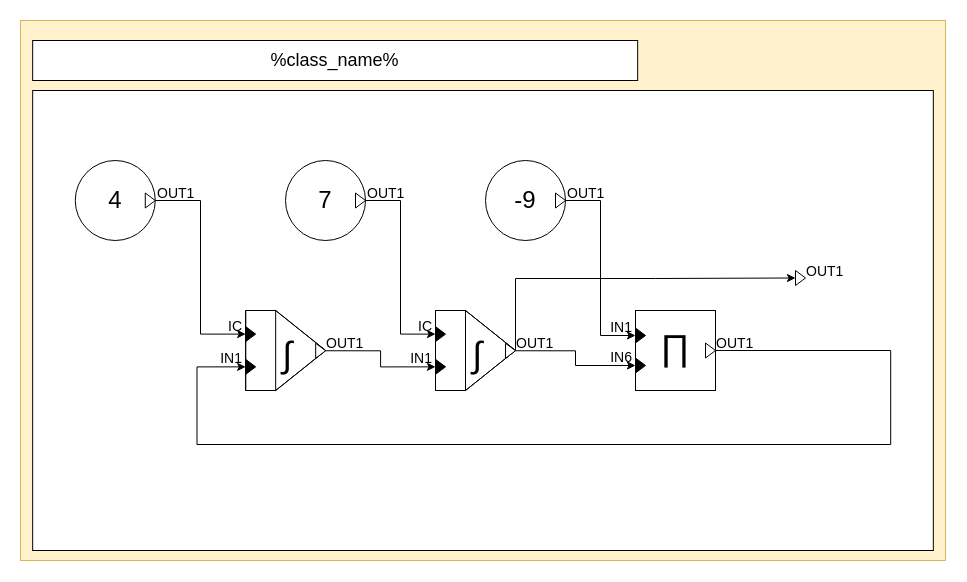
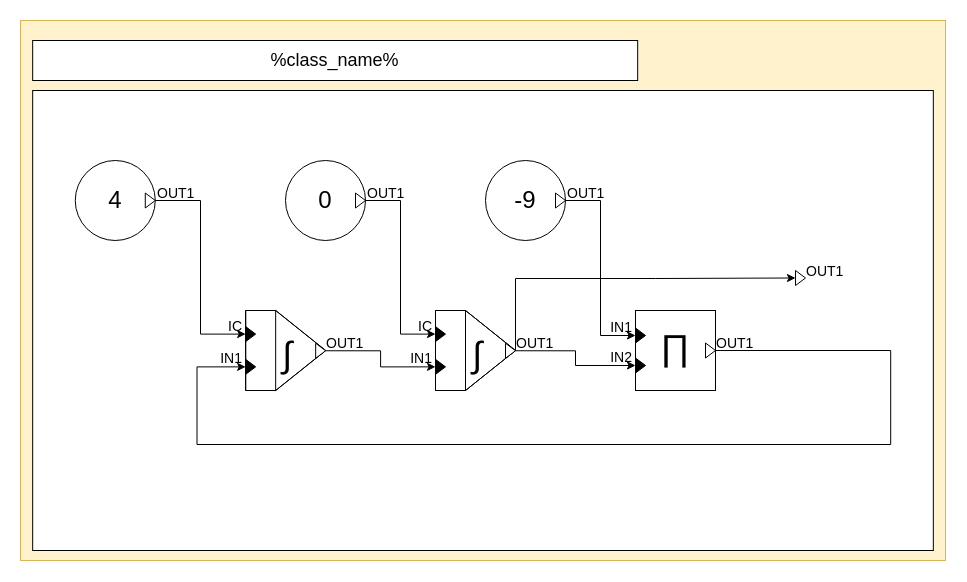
- <mxCell id="16" value="7" style="ellipse;whiteSpace=wrap;html=1;comic=0;fillColor=#ffffff;fontSize=24;align=center;allowArrows=0;connectable=0;container=1;collapsible=0;recursiveResize=1;direction=west;resizable=0;metaEdit=1;" parent="4" vertex="1"><mxGeometry x="252.832" y="70" width="80" height="80" as="geometry" /></mxCell>
+ <mxCell id="16" value="0" style="ellipse;whiteSpace=wrap;html=1;comic=0;fillColor=#ffffff;fontSize=24;align=center;allowArrows=0;connectable=0;container=1;collapsible=0;recursiveResize=1;direction=west;resizable=0;metaEdit=1;" parent="4" vertex="1"><mxGeometry x="252.832" y="70" width="80" height="80" as="geometry" /></mxCell>
- <mxCell id="23" value="IN6" style="triangle;fontSize=14;points=[[0,0.5]];allowArrows=0;verticalAlign=middle;horizontal=1;spacingTop=0;align=right;spacingLeft=0;spacingRight=8;html=1;comic=0;treeFolding=0;treeMoving=0;resizable=0;movableLabel=1;spacing=2;aspect=fixed;fillColor=#000000;metaEdit=1;" parent="20" vertex="1"><mxGeometry y="47.5" width="10" height="15" as="geometry"><mxPoint x="-4" y="-8" as="offset" /></mxGeometry></mxCell>
+ <mxCell id="23" value="IN2" style="triangle;fontSize=14;points=[[0,0.5]];allowArrows=0;verticalAlign=middle;horizontal=1;spacingTop=0;align=right;spacingLeft=0;spacingRight=8;html=1;comic=0;treeFolding=0;treeMoving=0;resizable=0;movableLabel=1;spacing=2;aspect=fixed;fillColor=#000000;metaEdit=1;" parent="20" vertex="1"><mxGeometry y="47.5" width="10" height="15" as="geometry"><mxPoint x="-4" y="-8" as="offset" /></mxGeometry></mxCell>
